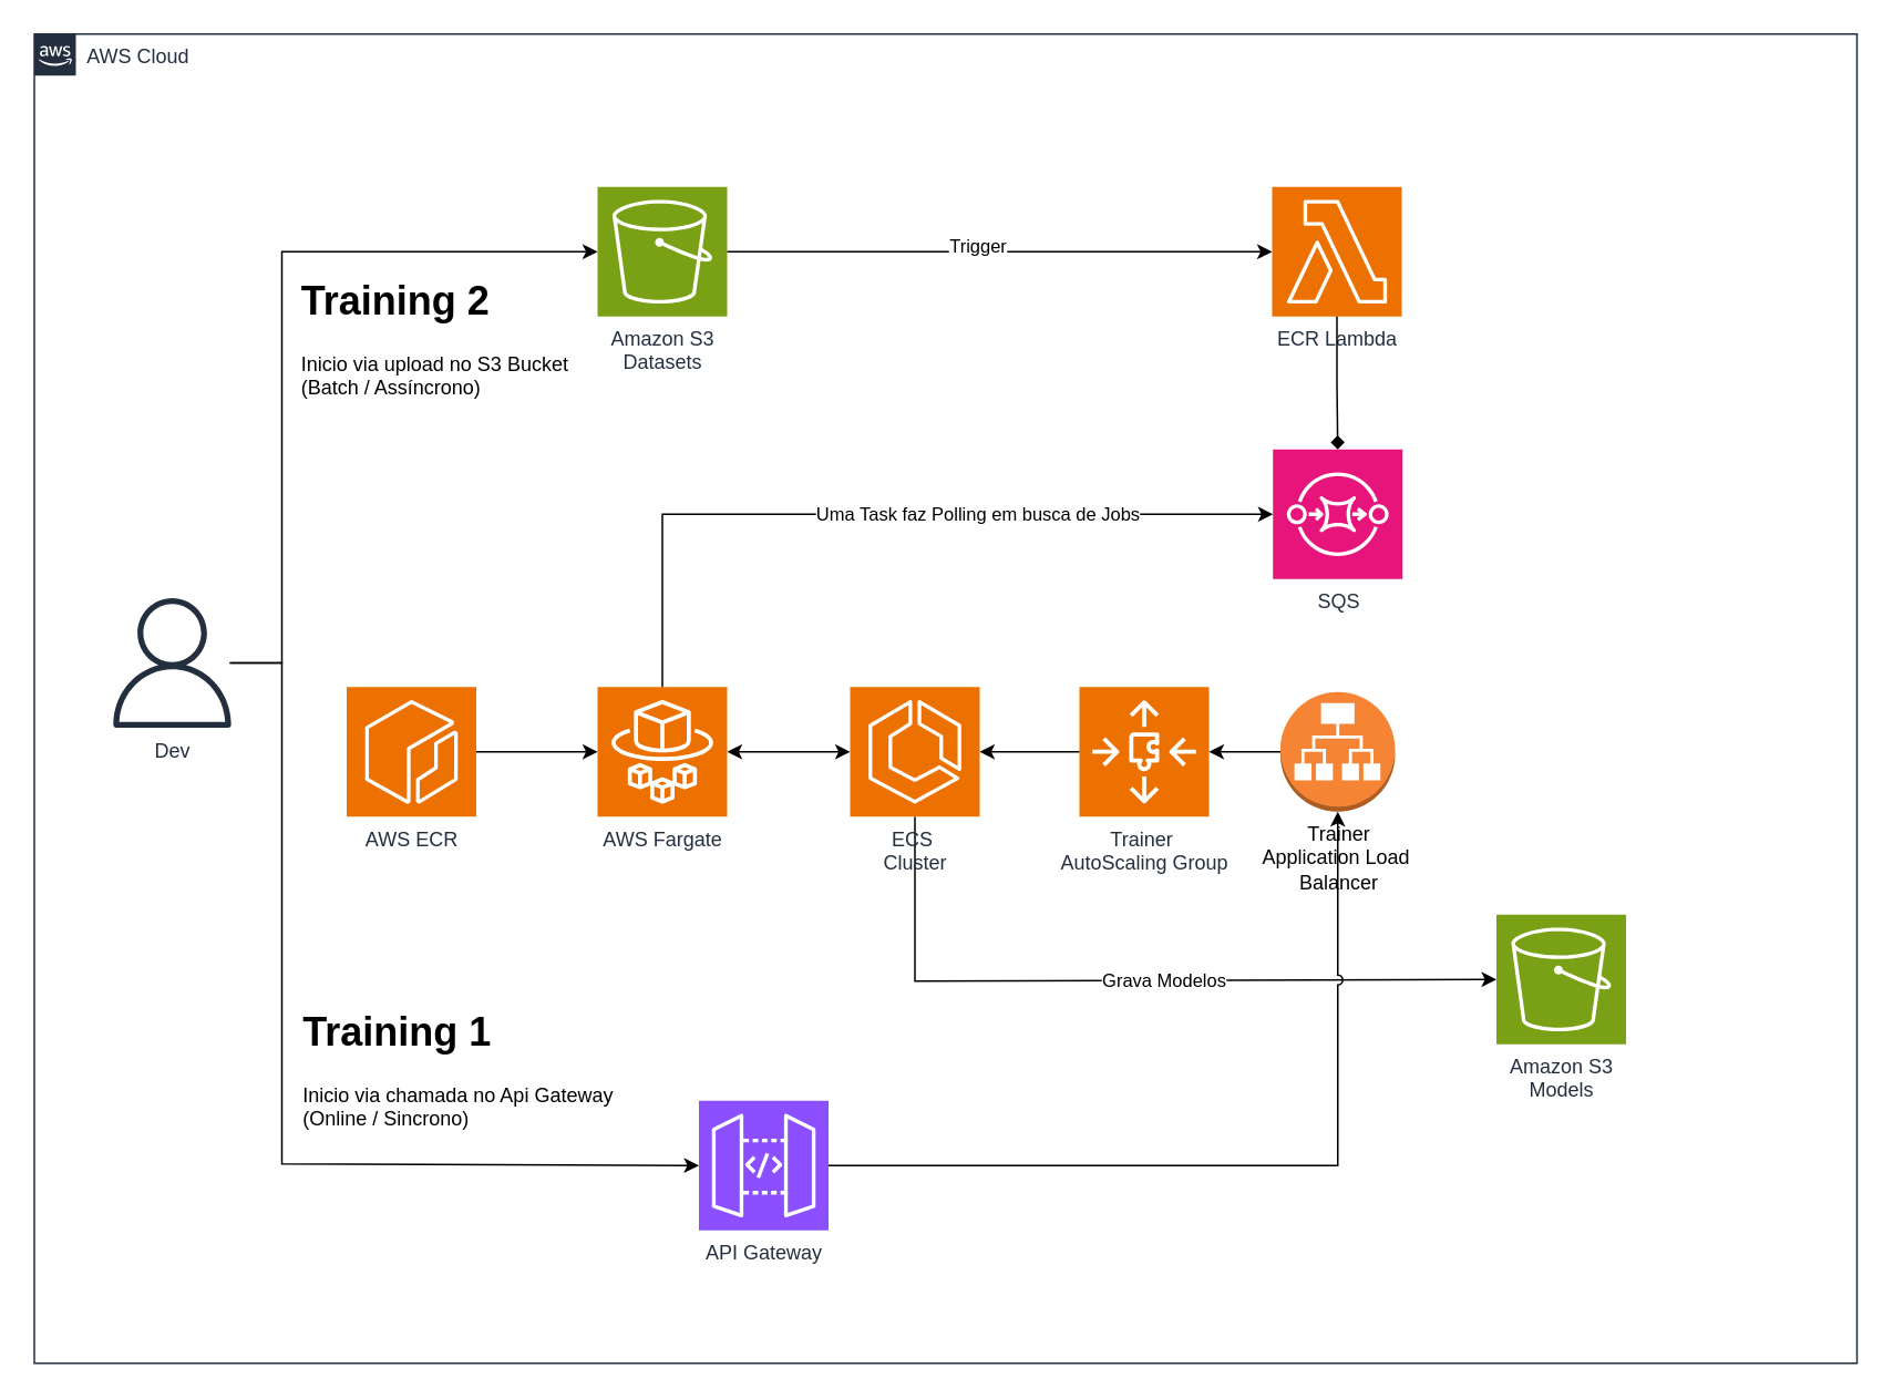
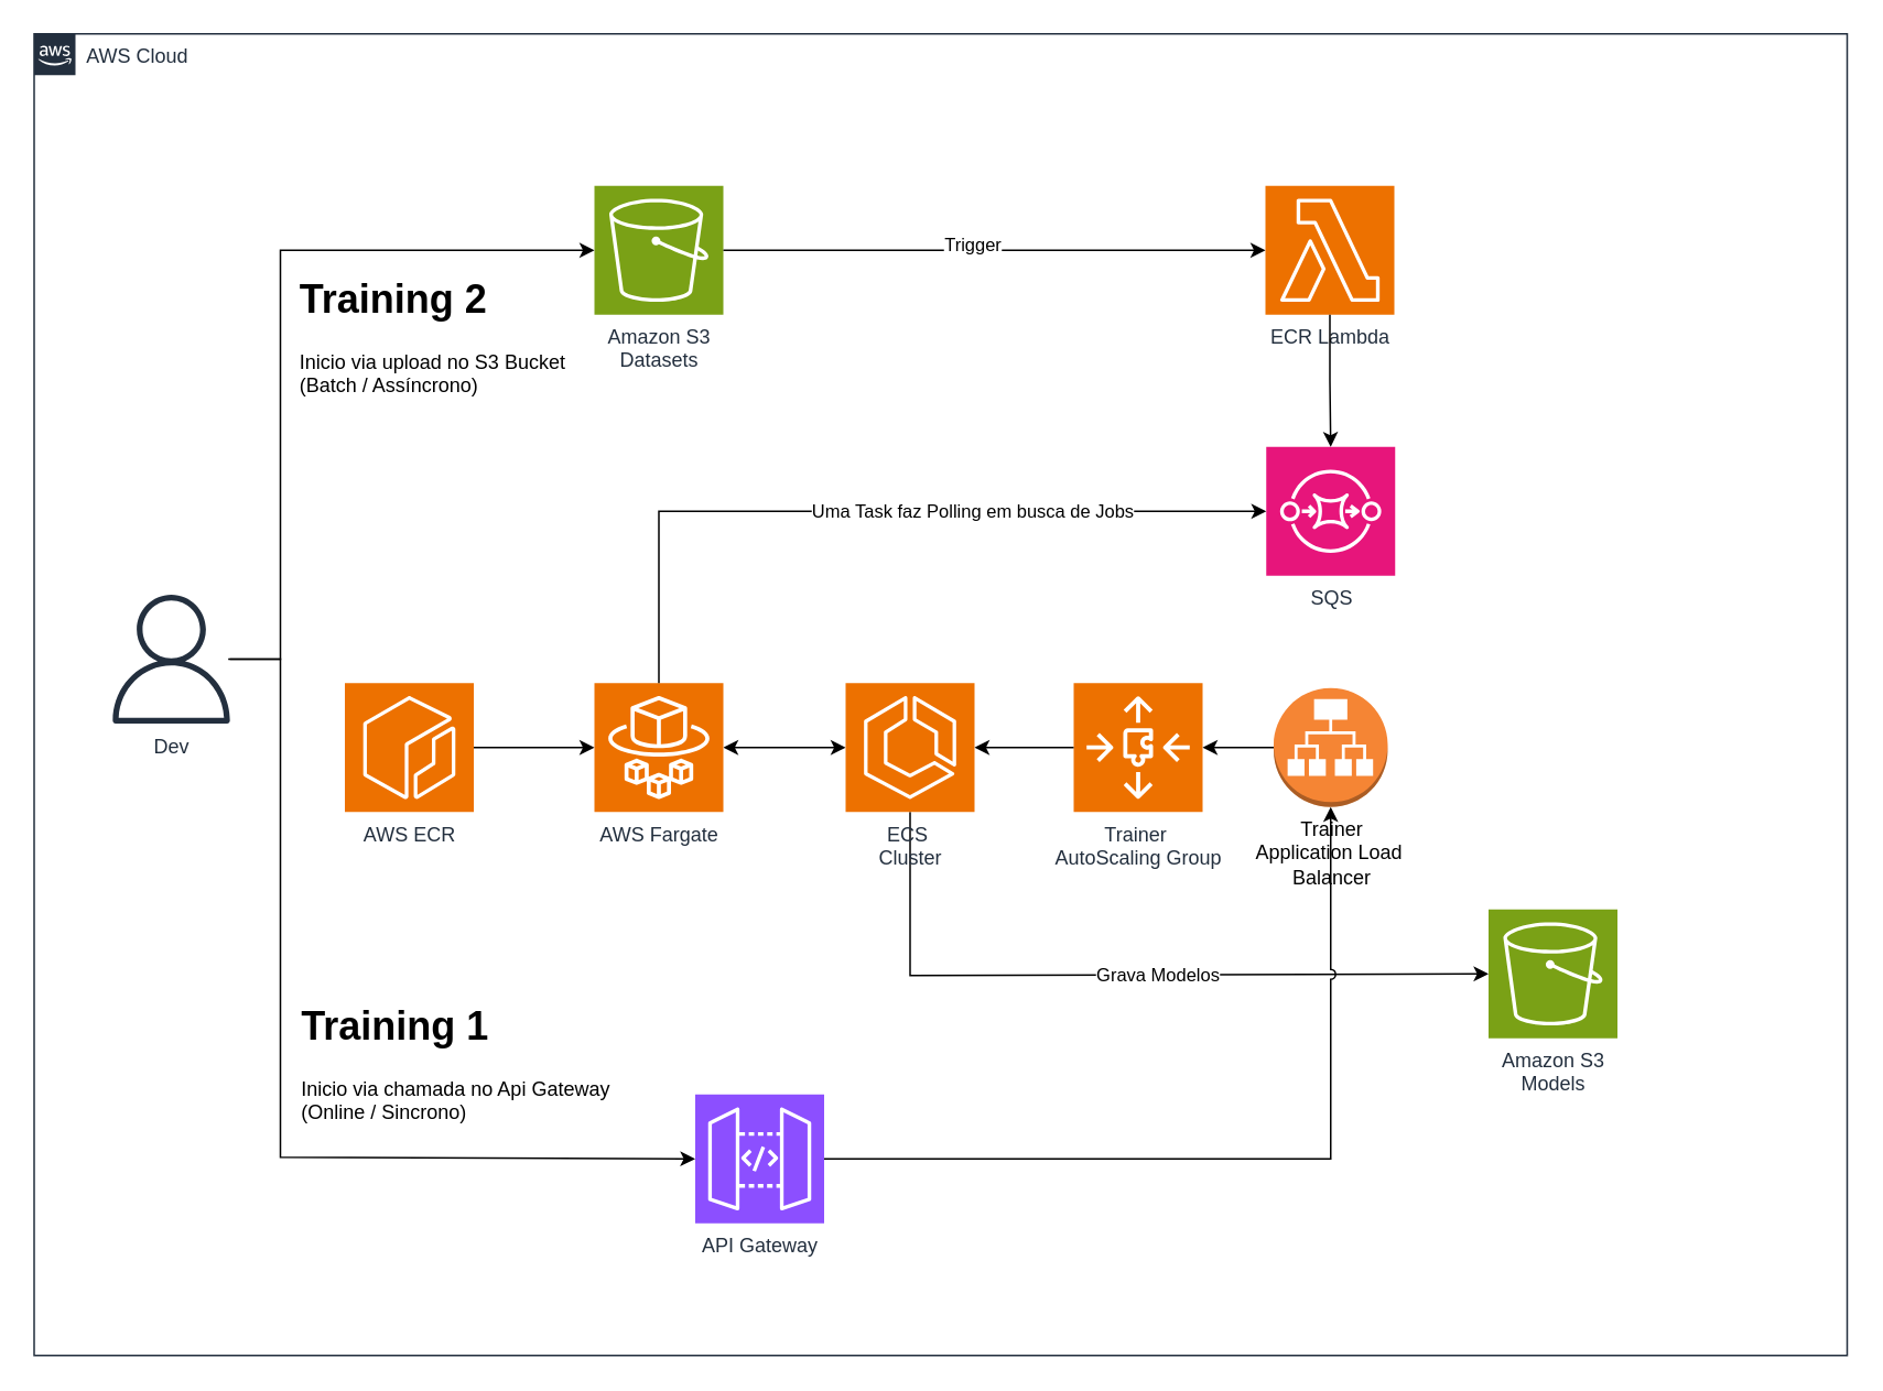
- <mxCell id="27" style="edgeStyle=orthogonalEdgeStyle;rounded=0;orthogonalLoop=1;jettySize=auto;html=1;entryX=0.5;entryY=0;entryDx=0;entryDy=0;entryPerimeter=0;endArrow=diamond;" edge="1" parent="2" source="10" target="26"><mxGeometry relative="1" as="geometry" /></mxCell>
+ <mxCell id="27" style="edgeStyle=orthogonalEdgeStyle;rounded=0;orthogonalLoop=1;jettySize=auto;html=1;entryX=0.5;entryY=0;entryDx=0;entryDy=0;entryPerimeter=0;" edge="1" parent="2" source="10" target="26"><mxGeometry relative="1" as="geometry" /></mxCell>
